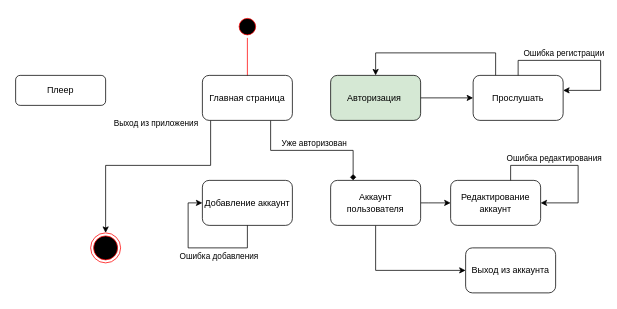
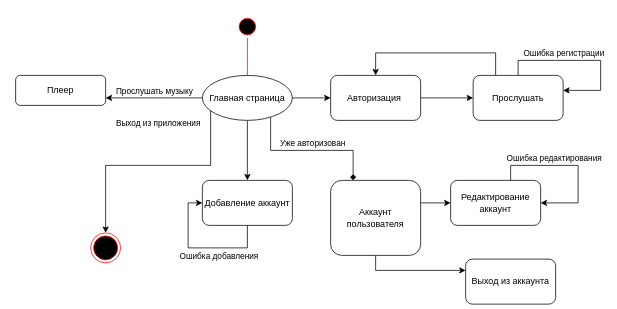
+ <mxCell id="6" value="" style="edgeStyle=orthogonalEdgeStyle;rounded=0;orthogonalLoop=1;jettySize=auto;html=1;" parent="1" source="13" target="22" edge="1"><mxGeometry relative="1" as="geometry"><Array as="points"><mxPoint x="220" y="130" /><mxPoint x="220" y="130" /></Array></mxGeometry></mxCell>
+ <mxCell id="7" value="Прослушать музыку" style="edgeLabel;html=1;align=center;verticalAlign=middle;resizable=0;points=[];" parent="6" vertex="1" connectable="0"><mxGeometry x="-0.248" y="1" relative="1" as="geometry"><mxPoint x="-16" y="-11" as="offset" /></mxGeometry></mxCell>
- <mxCell id="13" value="Главная страница" style="rounded=1;whiteSpace=wrap;html=1;" parent="1" vertex="1"><mxGeometry x="269" y="100" width="120" height="60" as="geometry" /></mxCell>
+ <mxCell id="13" value="Главная страница" style="ellipse;whiteSpace=wrap;html=1;" parent="1" vertex="1"><mxGeometry x="269" y="100" width="120" height="60" as="geometry" /></mxCell>
+ <mxCell id="5" style="edgeStyle=orthogonalEdgeStyle;rounded=0;orthogonalLoop=1;jettySize=auto;html=1;" parent="1" source="13" target="20" edge="1"><mxGeometry relative="1" as="geometry" /></mxCell>
- <mxCell id="20" value="Авторизация&amp;nbsp;" style="rounded=1;whiteSpace=wrap;html=1;fillColor=#d5e8d4;" parent="1" vertex="1"><mxGeometry x="440" y="100" width="120" height="60" as="geometry" /></mxCell>
+ <mxCell id="20" value="Авторизация&amp;nbsp;" style="rounded=1;whiteSpace=wrap;html=1;" parent="1" vertex="1"><mxGeometry x="440" y="100" width="120" height="60" as="geometry" /></mxCell>
+ <mxCell id="10" style="edgeStyle=orthogonalEdgeStyle;rounded=0;orthogonalLoop=1;jettySize=auto;html=1;" edge="1" parent="1" source="13" target="23"><mxGeometry relative="1" as="geometry" /></mxCell>
- <mxCell id="16" value="Аккаунт пользователя" style="rounded=1;whiteSpace=wrap;html=1;" parent="1" vertex="1"><mxGeometry x="440" y="240" width="120" height="60" as="geometry" /></mxCell>
+ <mxCell id="16" value="Аккаунт пользователя" style="rounded=1;whiteSpace=wrap;html=1;" parent="1" vertex="1"><mxGeometry x="440" y="240" width="120" height="100" as="geometry" /></mxCell>
- <mxCell id="30" value="Выход из аккаунта" style="rounded=1;whiteSpace=wrap;html=1;" vertex="1" parent="1"><mxGeometry x="620" y="330" width="120" height="60" as="geometry" /></mxCell>
+ <mxCell id="30" value="Выход из аккаунта" style="rounded=1;whiteSpace=wrap;html=1;" vertex="1" parent="1"><mxGeometry x="620" y="345" width="120" height="60" as="geometry" /></mxCell>
